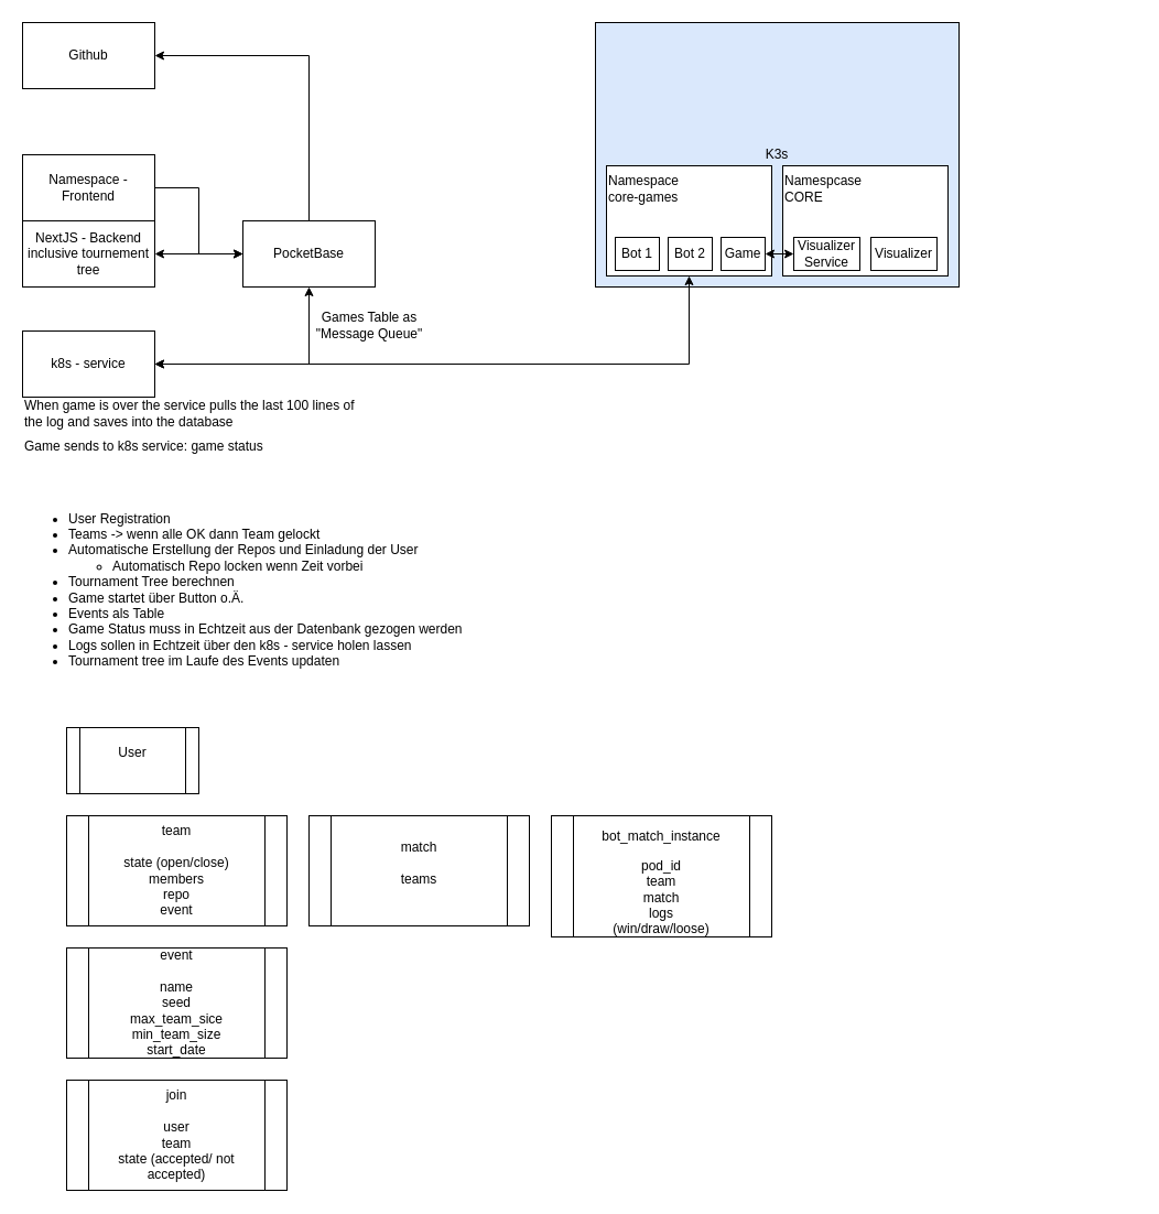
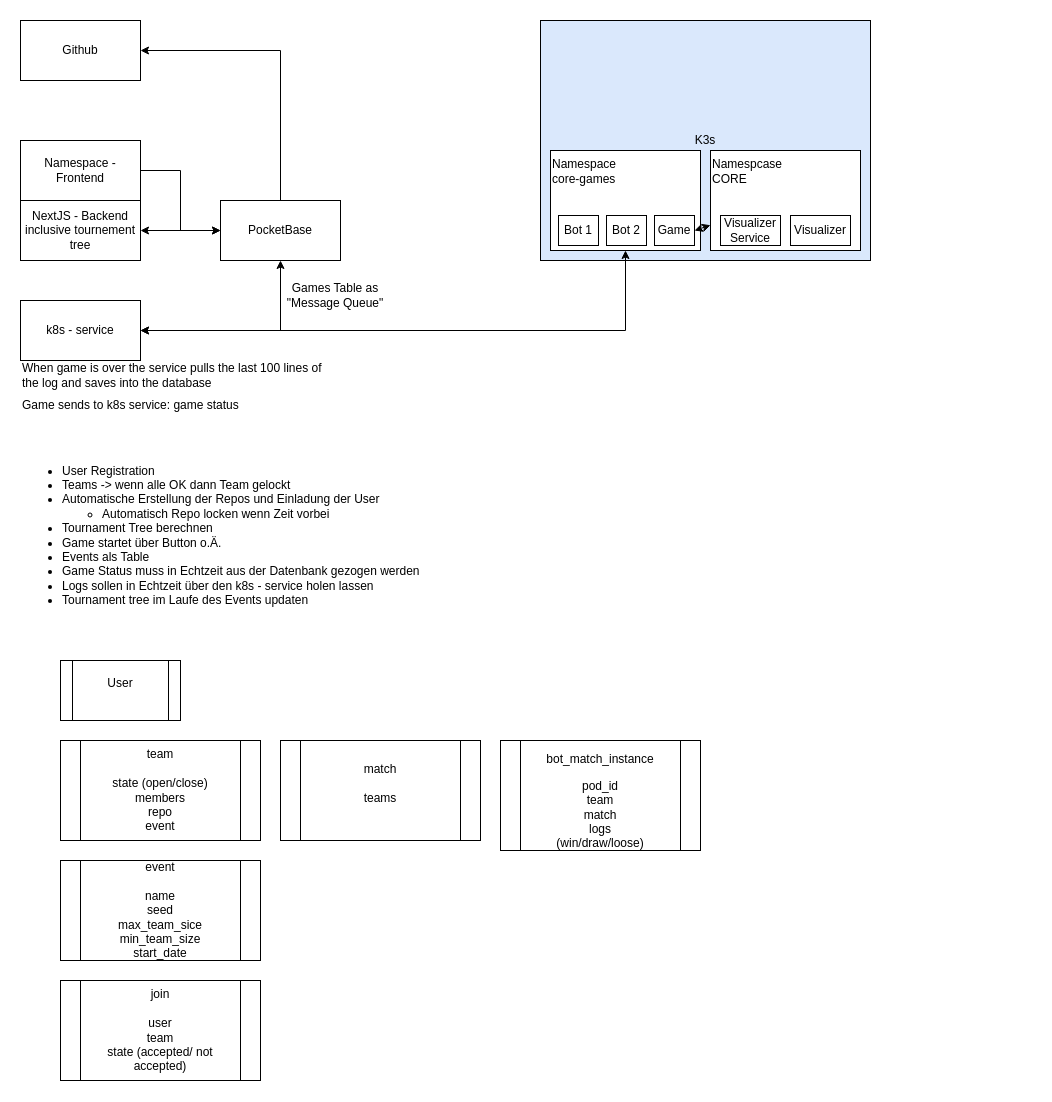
- <mxCell id="20" value="" style="endArrow=classic;startArrow=classic;html=1;rounded=0;entryX=0;entryY=0.5;entryDx=0;entryDy=0;exitX=1;exitY=0.5;exitDx=0;exitDy=0;" edge="1" parent="1" source="19" target="16"><mxGeometry width="50" height="50" relative="1" as="geometry"><mxPoint x="420" y="330" as="sourcePoint" /><mxPoint x="470" y="280" as="targetPoint" /></mxGeometry></mxCell>
+ <mxCell id="20" value="" style="endArrow=classic;startArrow=classic;html=1;rounded=0;exitX=1;exitY=0.5;exitDx=0;exitDy=0;" edge="1" parent="1" source="19" target="15"><mxGeometry width="50" height="50" relative="1" as="geometry"><mxPoint x="420" y="330" as="sourcePoint" /><mxPoint x="470" y="280" as="targetPoint" /></mxGeometry></mxCell>
